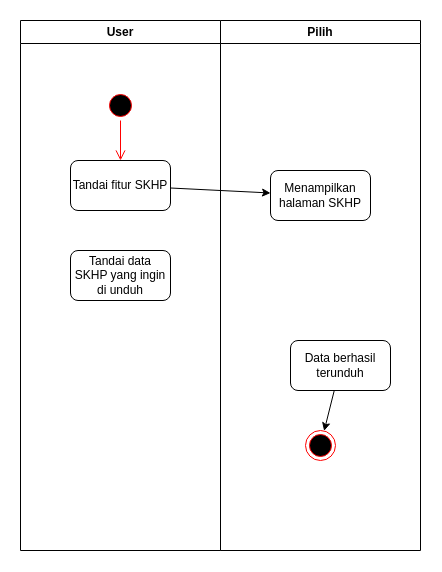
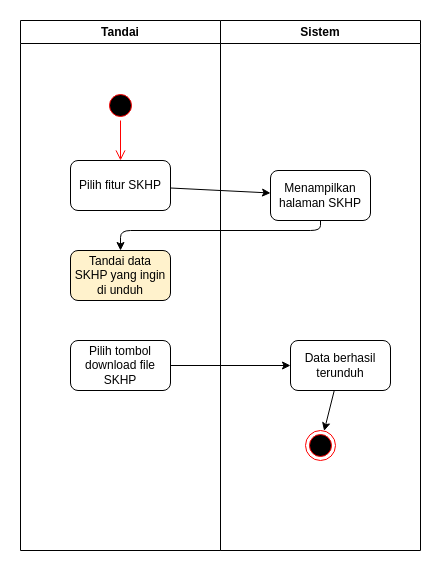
- <mxCell id="2" value="User" style="swimlane;whiteSpace=wrap;html=1;startSize=23;" parent="1" vertex="1"><mxGeometry x="20" y="20" width="200" height="530" as="geometry" /></mxCell>
+ <mxCell id="2" value="Tandai" style="swimlane;whiteSpace=wrap;html=1;startSize=23;" parent="1" vertex="1"><mxGeometry x="20" y="20" width="200" height="530" as="geometry" /></mxCell>
- <mxCell id="8" value="Pilih" style="swimlane;whiteSpace=wrap;html=1;startSize=23;" parent="1" vertex="1"><mxGeometry x="220" y="20" width="200" height="530" as="geometry" /></mxCell>
+ <mxCell id="8" value="Sistem" style="swimlane;whiteSpace=wrap;html=1;startSize=23;" parent="1" vertex="1"><mxGeometry x="220" y="20" width="200" height="530" as="geometry" /></mxCell>
- <mxCell id="3" value="Tandai fitur SKHP" style="rounded=1;whiteSpace=wrap;html=1;" parent="2" vertex="1"><mxGeometry x="50" y="140" width="100" height="50" as="geometry" /></mxCell>
+ <mxCell id="3" value="Pilih fitur SKHP" style="rounded=1;whiteSpace=wrap;html=1;" parent="2" vertex="1"><mxGeometry x="50" y="140" width="100" height="50" as="geometry" /></mxCell>
+ <mxCell id="14" value="" style="edgeStyle=none;html=1;exitX=0.5;exitY=1;exitDx=0;exitDy=0;" parent="1" source="9" target="6" edge="1"><mxGeometry relative="1" as="geometry"><Array as="points"><mxPoint x="320" y="230" /><mxPoint x="120" y="230" /></Array></mxGeometry></mxCell>
- <mxCell id="6" value="Tandai data SKHP yang ingin di unduh" style="rounded=1;whiteSpace=wrap;html=1;" parent="2" vertex="1"><mxGeometry x="50" y="230" width="100" height="50" as="geometry" /></mxCell>
+ <mxCell id="6" value="Tandai data SKHP yang ingin di unduh" style="rounded=1;whiteSpace=wrap;html=1;fillColor=#fff2cc;" parent="2" vertex="1"><mxGeometry x="50" y="230" width="100" height="50" as="geometry" /></mxCell>
+ <mxCell id="7" value="Pilih tombol download file SKHP" style="rounded=1;whiteSpace=wrap;html=1;" parent="2" vertex="1"><mxGeometry x="50" y="320" width="100" height="50" as="geometry" /></mxCell>
+ <mxCell id="15" value="" style="edgeStyle=none;html=1;" parent="1" source="7" target="11" edge="1"><mxGeometry relative="1" as="geometry" /></mxCell>
